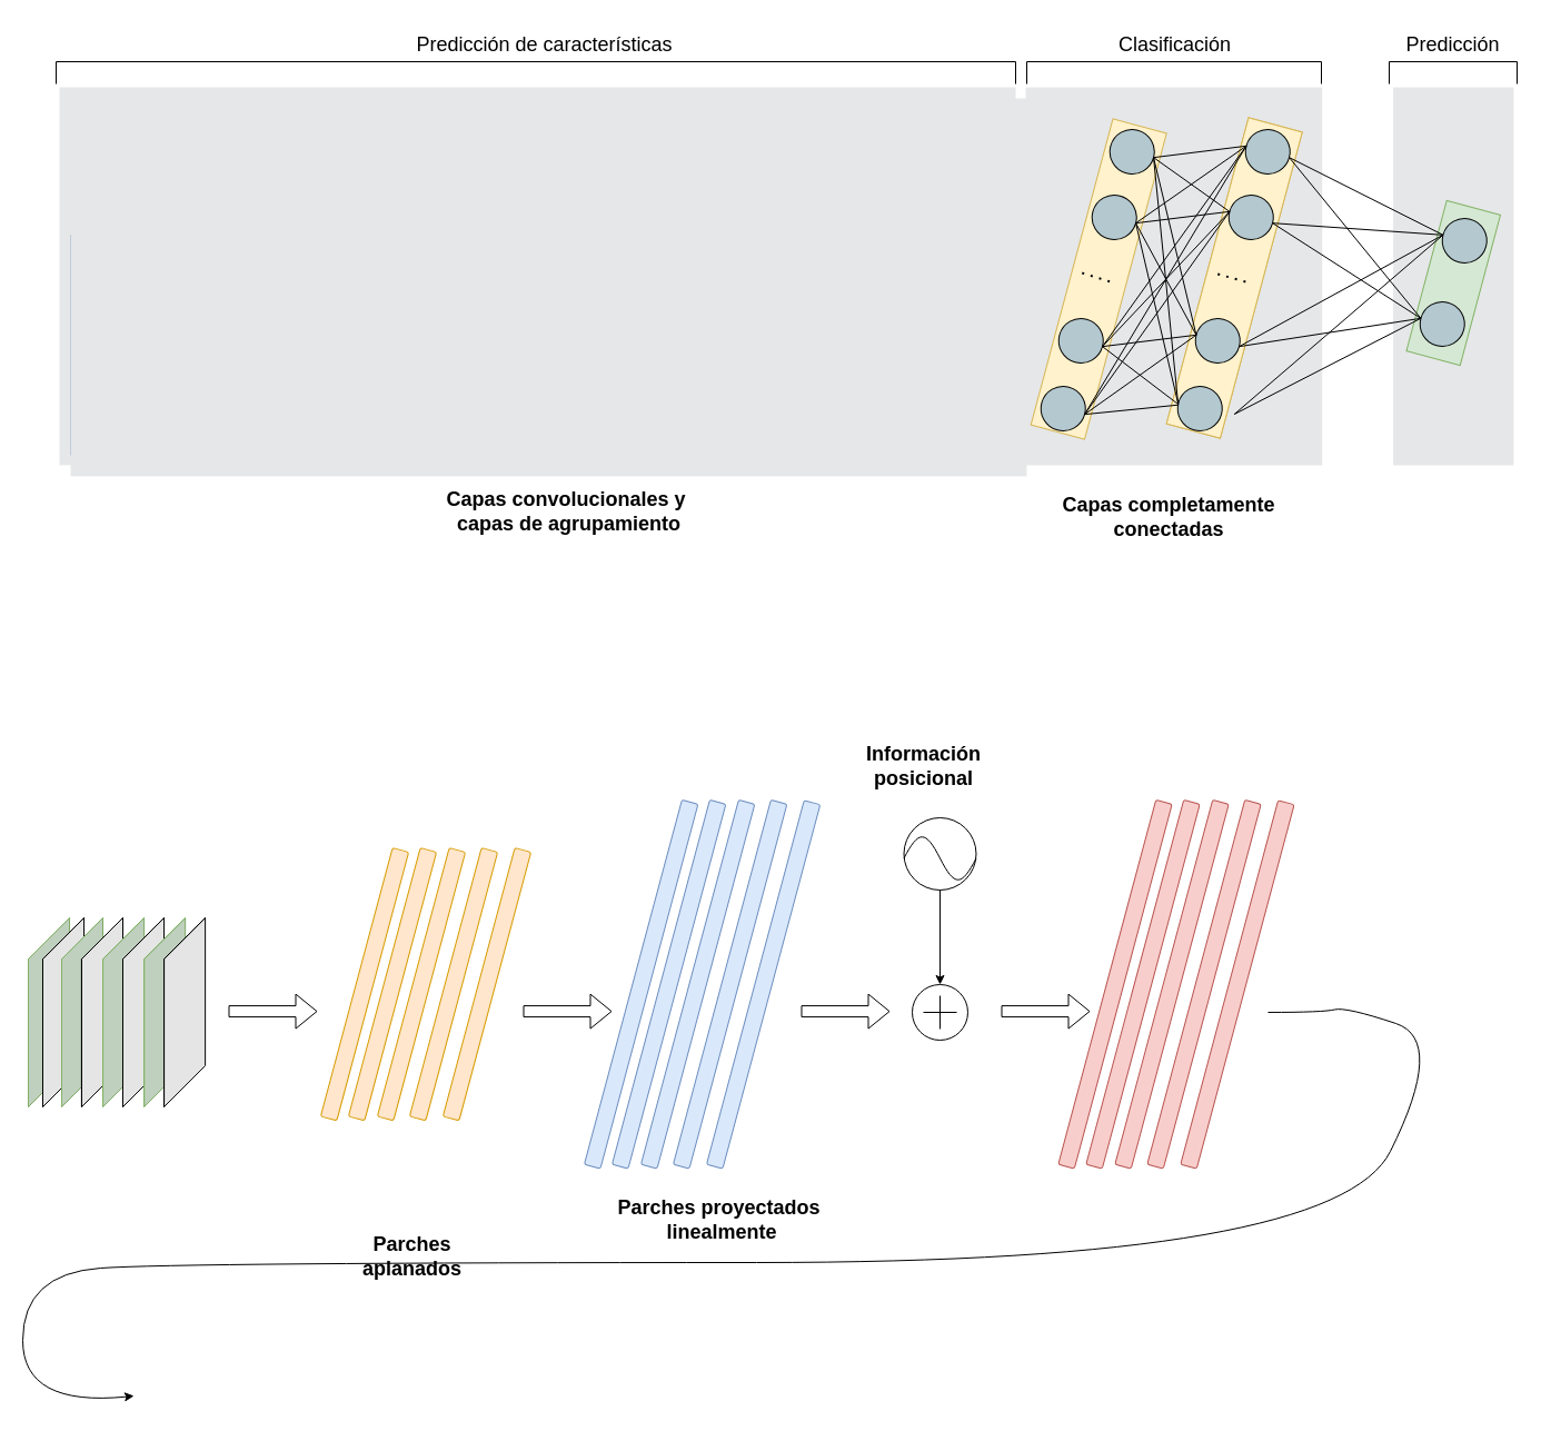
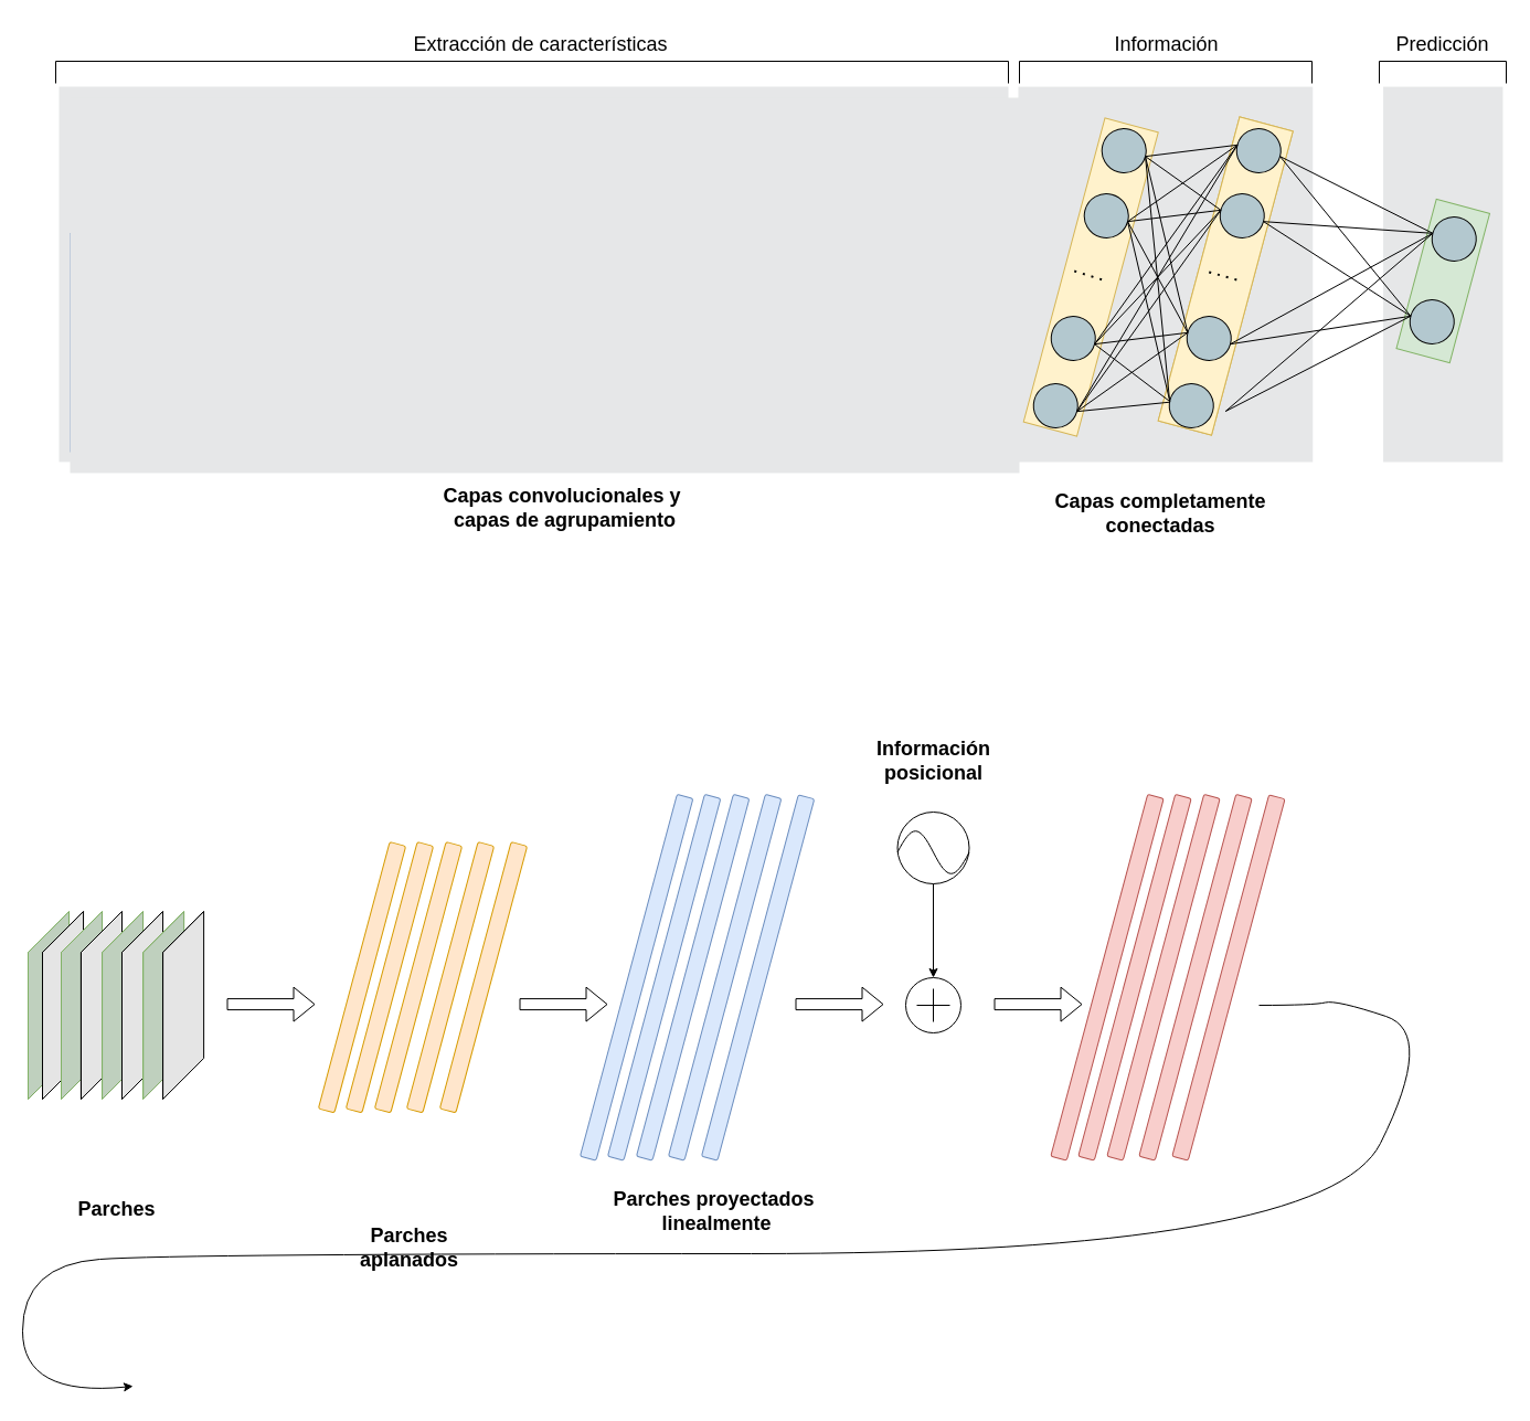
- <mxCell id="37" value="&lt;font style=&quot;font-size: 18px;&quot;&gt;Predicción de características&lt;/font&gt;" style="text;html=1;align=center;verticalAlign=middle;resizable=0;points=[];autosize=1;strokeColor=none;fillColor=none;" vertex="1" parent="1"><mxGeometry x="363.5" y="20" width="250" height="40" as="geometry" /></mxCell>
+ <mxCell id="37" value="&lt;font style=&quot;font-size: 18px;&quot;&gt;Extracción de características&lt;/font&gt;" style="text;html=1;align=center;verticalAlign=middle;resizable=0;points=[];autosize=1;strokeColor=none;fillColor=none;" vertex="1" parent="1"><mxGeometry x="363.5" y="20" width="250" height="40" as="geometry" /></mxCell>
- <mxCell id="23" value="&lt;font style=&quot;font-size: 18px;&quot;&gt;Clasificación&lt;/font&gt;" style="text;html=1;align=center;verticalAlign=middle;resizable=0;points=[];autosize=1;strokeColor=none;fillColor=none;" vertex="1" parent="1"><mxGeometry x="995.5" y="20" width="120" height="40" as="geometry" /></mxCell>
+ <mxCell id="23" value="&lt;font style=&quot;font-size: 18px;&quot;&gt;Información&lt;/font&gt;" style="text;html=1;align=center;verticalAlign=middle;resizable=0;points=[];autosize=1;strokeColor=none;fillColor=none;" vertex="1" parent="1"><mxGeometry x="995.5" y="20" width="120" height="40" as="geometry" /></mxCell>
- <mxCell id="128" value="&lt;div&gt;&lt;b&gt;&lt;font style=&quot;font-size: 18px;&quot;&gt;Información&lt;/font&gt;&lt;/b&gt;&lt;/div&gt;&lt;div&gt;&lt;font style=&quot;font-size: 18px;&quot;&gt;&lt;b&gt;posicional&lt;/b&gt;&lt;br&gt;&lt;/font&gt;&lt;/div&gt;" style="text;html=1;align=center;verticalAlign=middle;resizable=0;points=[];autosize=1;strokeColor=none;fillColor=none;" vertex="1" parent="1"><mxGeometry x="765" y="658.84" width="130" height="60" as="geometry" /></mxCell>
+ <mxCell id="128" value="&lt;div&gt;&lt;b&gt;&lt;font style=&quot;font-size: 18px;&quot;&gt;Información&lt;/font&gt;&lt;/b&gt;&lt;/div&gt;&lt;div&gt;&lt;font style=&quot;font-size: 18px;&quot;&gt;&lt;b&gt;posicional&lt;/b&gt;&lt;br&gt;&lt;/font&gt;&lt;/div&gt;" style="text;html=1;align=center;verticalAlign=middle;resizable=0;points=[];autosize=1;strokeColor=none;fillColor=none;" vertex="1" parent="1"><mxGeometry x="780" y="658.84" width="130" height="60" as="geometry" /></mxCell>
+ <mxCell id="125" value="&lt;font style=&quot;font-size: 18px;&quot;&gt;&lt;b&gt;Parches&lt;/b&gt;&lt;/font&gt;" style="text;html=1;align=center;verticalAlign=middle;resizable=0;points=[];autosize=1;strokeColor=none;fillColor=none;" vertex="1" parent="1"><mxGeometry x="59.56" y="1075" width="90" height="40" as="geometry" /></mxCell>
